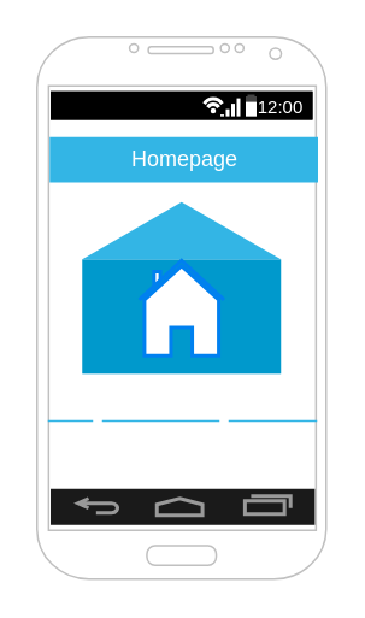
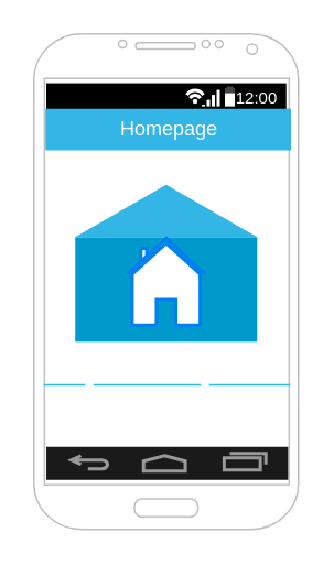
- <mxCell id="4" value="&lt;font style=&quot;font-size: 12px&quot;&gt;Homepage&lt;/font&gt;" style="whiteSpace=wrap;html=1;shadow=0;dashed=0;fontSize=10;align=center;fillColor=#33b5e5;strokeColor=#33B5E5;fontColor=#FFFFFF;" vertex="1" parent="1"><mxGeometry x="27.5" y="75.83" width="147.5" height="24.17" as="geometry" /></mxCell>
+ <mxCell id="4" value="&lt;font style=&quot;font-size: 12px&quot;&gt;Homepage&lt;/font&gt;" style="whiteSpace=wrap;html=1;shadow=0;dashed=0;fontSize=10;align=center;fillColor=#33b5e5;strokeColor=#33B5E5;fontColor=#FFFFFF;" vertex="1" parent="1"><mxGeometry x="27.5" y="65.83" width="147.5" height="24.17" as="geometry" /></mxCell>
